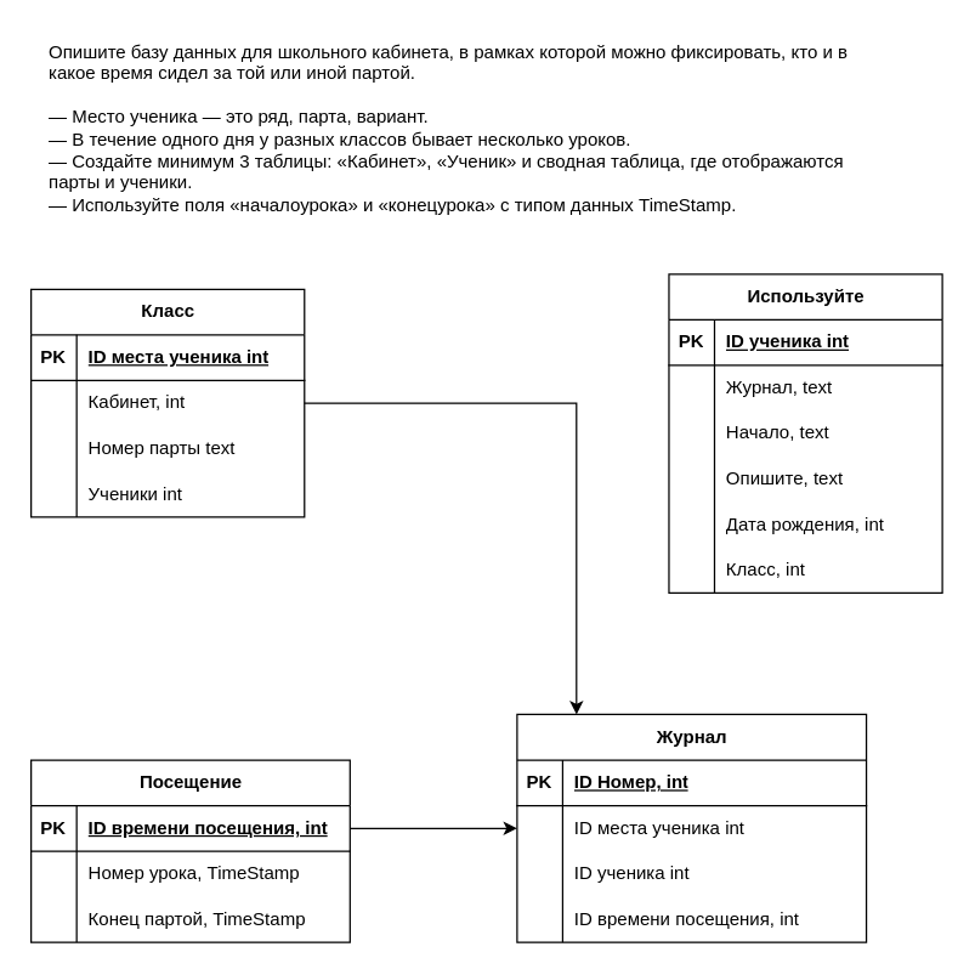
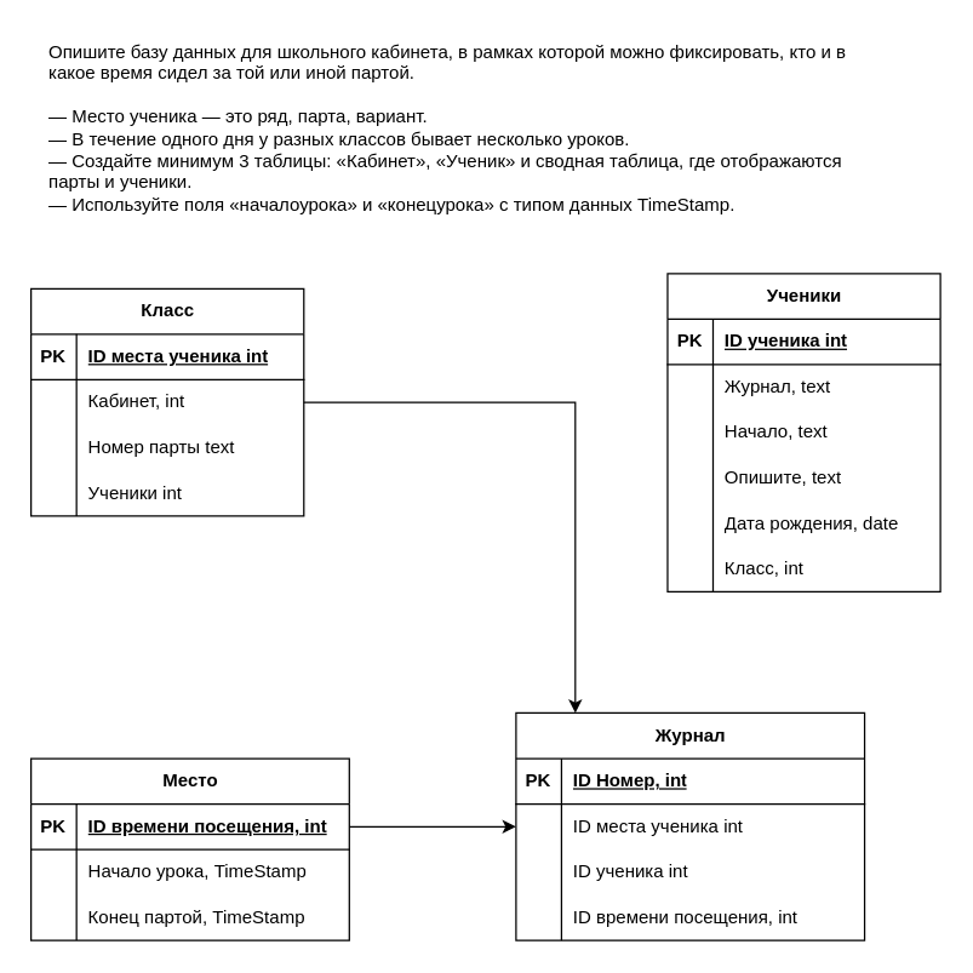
- <mxCell id="16" value="Используйте" style="shape=table;startSize=30;container=1;collapsible=1;childLayout=tableLayout;fixedRows=1;rowLines=0;fontStyle=1;align=center;resizeLast=1;html=1;" vertex="1" parent="1"><mxGeometry x="440" y="180" width="180" height="210" as="geometry" /></mxCell>
+ <mxCell id="16" value="Ученики" style="shape=table;startSize=30;container=1;collapsible=1;childLayout=tableLayout;fixedRows=1;rowLines=0;fontStyle=1;align=center;resizeLast=1;html=1;" vertex="1" parent="1"><mxGeometry x="440" y="180" width="180" height="210" as="geometry" /></mxCell>
- <mxCell id="31" value="Дата рождения, int" style="shape=partialRectangle;connectable=0;fillColor=none;top=0;left=0;bottom=0;right=0;align=left;spacingLeft=6;overflow=hidden;whiteSpace=wrap;html=1;" vertex="1" parent="29"><mxGeometry x="30" width="150" height="30" as="geometry"><mxRectangle width="150" height="30" as="alternateBounds" /></mxGeometry></mxCell>
+ <mxCell id="31" value="Дата рождения, date" style="shape=partialRectangle;connectable=0;fillColor=none;top=0;left=0;bottom=0;right=0;align=left;spacingLeft=6;overflow=hidden;whiteSpace=wrap;html=1;" vertex="1" parent="29"><mxGeometry x="30" width="150" height="30" as="geometry"><mxRectangle width="150" height="30" as="alternateBounds" /></mxGeometry></mxCell>
- <mxCell id="35" value="Посещение" style="shape=table;startSize=30;container=1;collapsible=1;childLayout=tableLayout;fixedRows=1;rowLines=0;fontStyle=1;align=center;resizeLast=1;html=1;" vertex="1" parent="1"><mxGeometry x="20" y="500" width="210" height="120" as="geometry" /></mxCell>
+ <mxCell id="35" value="Место" style="shape=table;startSize=30;container=1;collapsible=1;childLayout=tableLayout;fixedRows=1;rowLines=0;fontStyle=1;align=center;resizeLast=1;html=1;" vertex="1" parent="1"><mxGeometry x="20" y="500" width="210" height="120" as="geometry" /></mxCell>
- <mxCell id="41" value="Номер урока, TimeStamp" style="shape=partialRectangle;connectable=0;fillColor=none;top=0;left=0;bottom=0;right=0;align=left;spacingLeft=6;overflow=hidden;whiteSpace=wrap;html=1;" vertex="1" parent="39"><mxGeometry x="30" width="180" height="30" as="geometry"><mxRectangle width="180" height="30" as="alternateBounds" /></mxGeometry></mxCell>
+ <mxCell id="41" value="Начало урока, TimeStamp" style="shape=partialRectangle;connectable=0;fillColor=none;top=0;left=0;bottom=0;right=0;align=left;spacingLeft=6;overflow=hidden;whiteSpace=wrap;html=1;" vertex="1" parent="39"><mxGeometry x="30" width="180" height="30" as="geometry"><mxRectangle width="180" height="30" as="alternateBounds" /></mxGeometry></mxCell>
